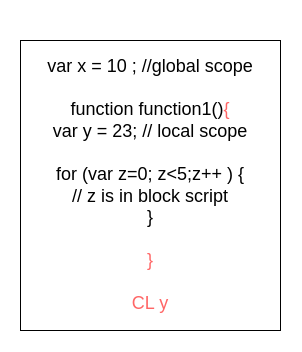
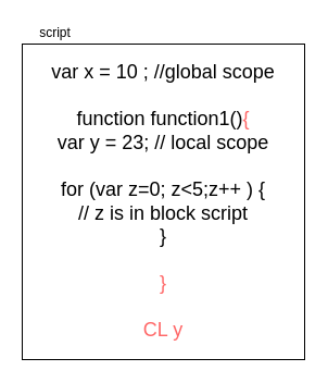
+ <mxCell id="3" value="script" style="text;html=1;align=center;verticalAlign=middle;resizable=0;points=[];autosize=1;strokeColor=none;fillColor=none;" vertex="1" parent="1"><mxGeometry x="30" y="20" width="40" height="20" as="geometry" /></mxCell>
